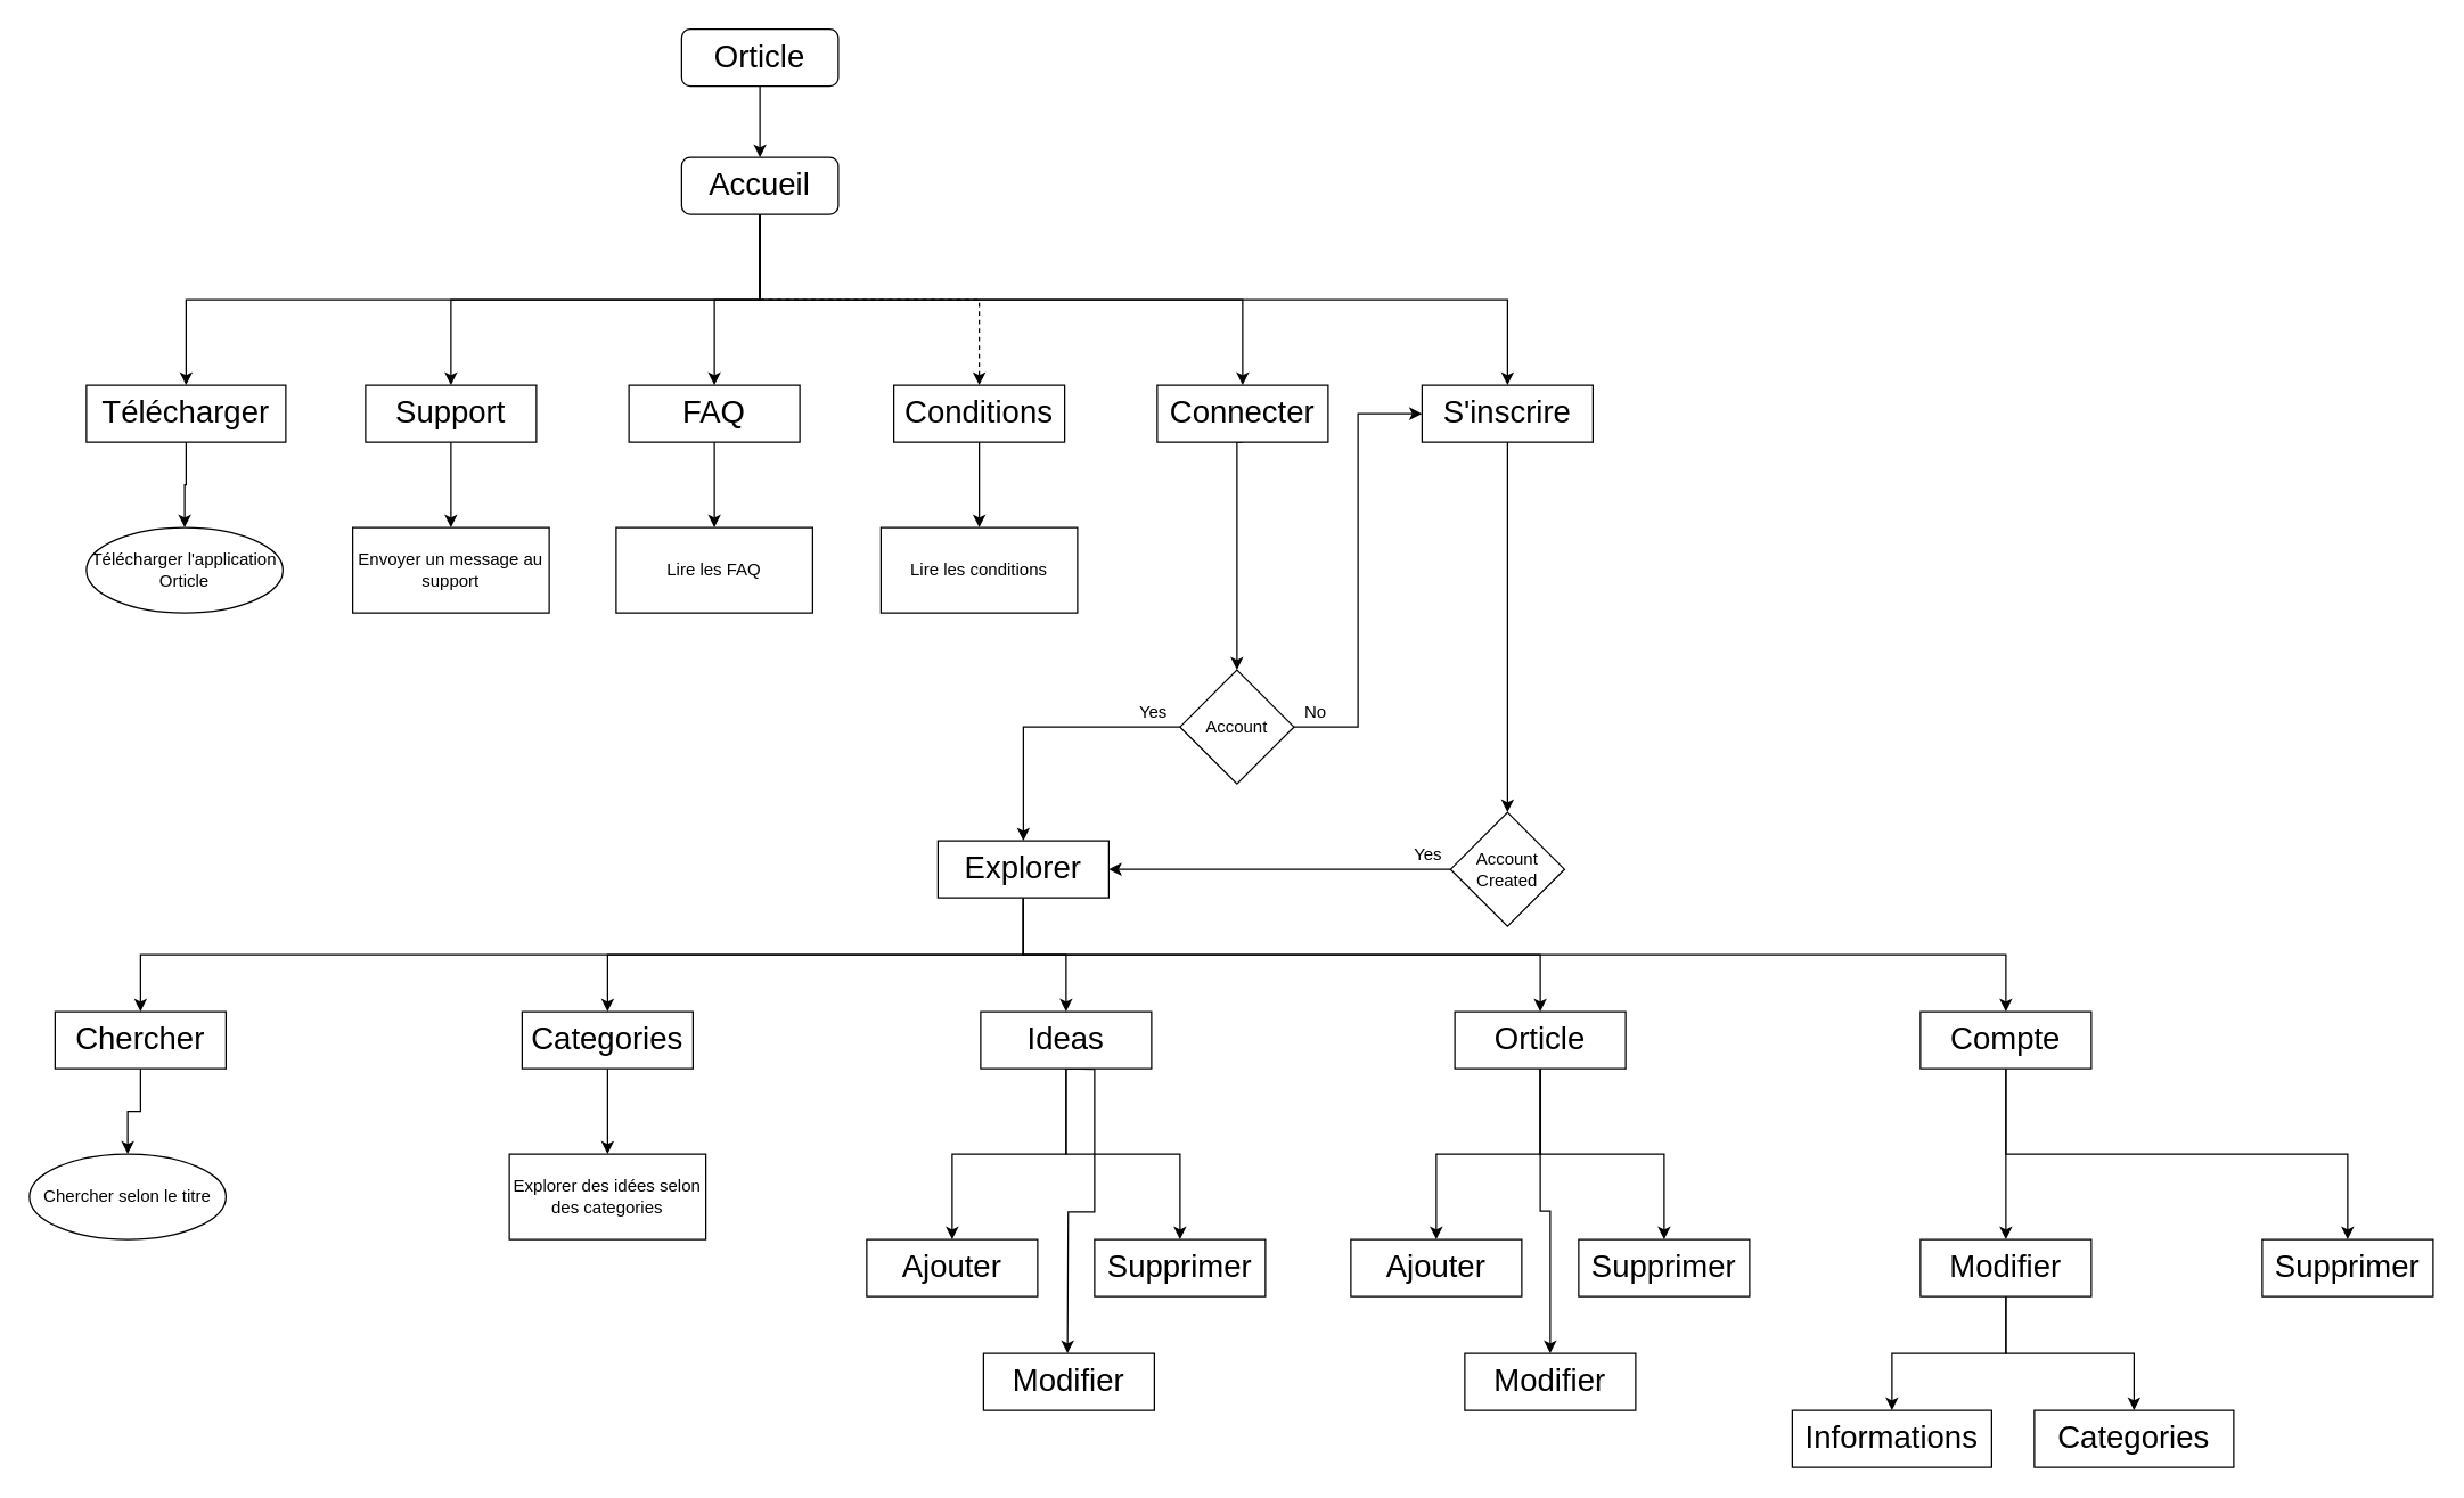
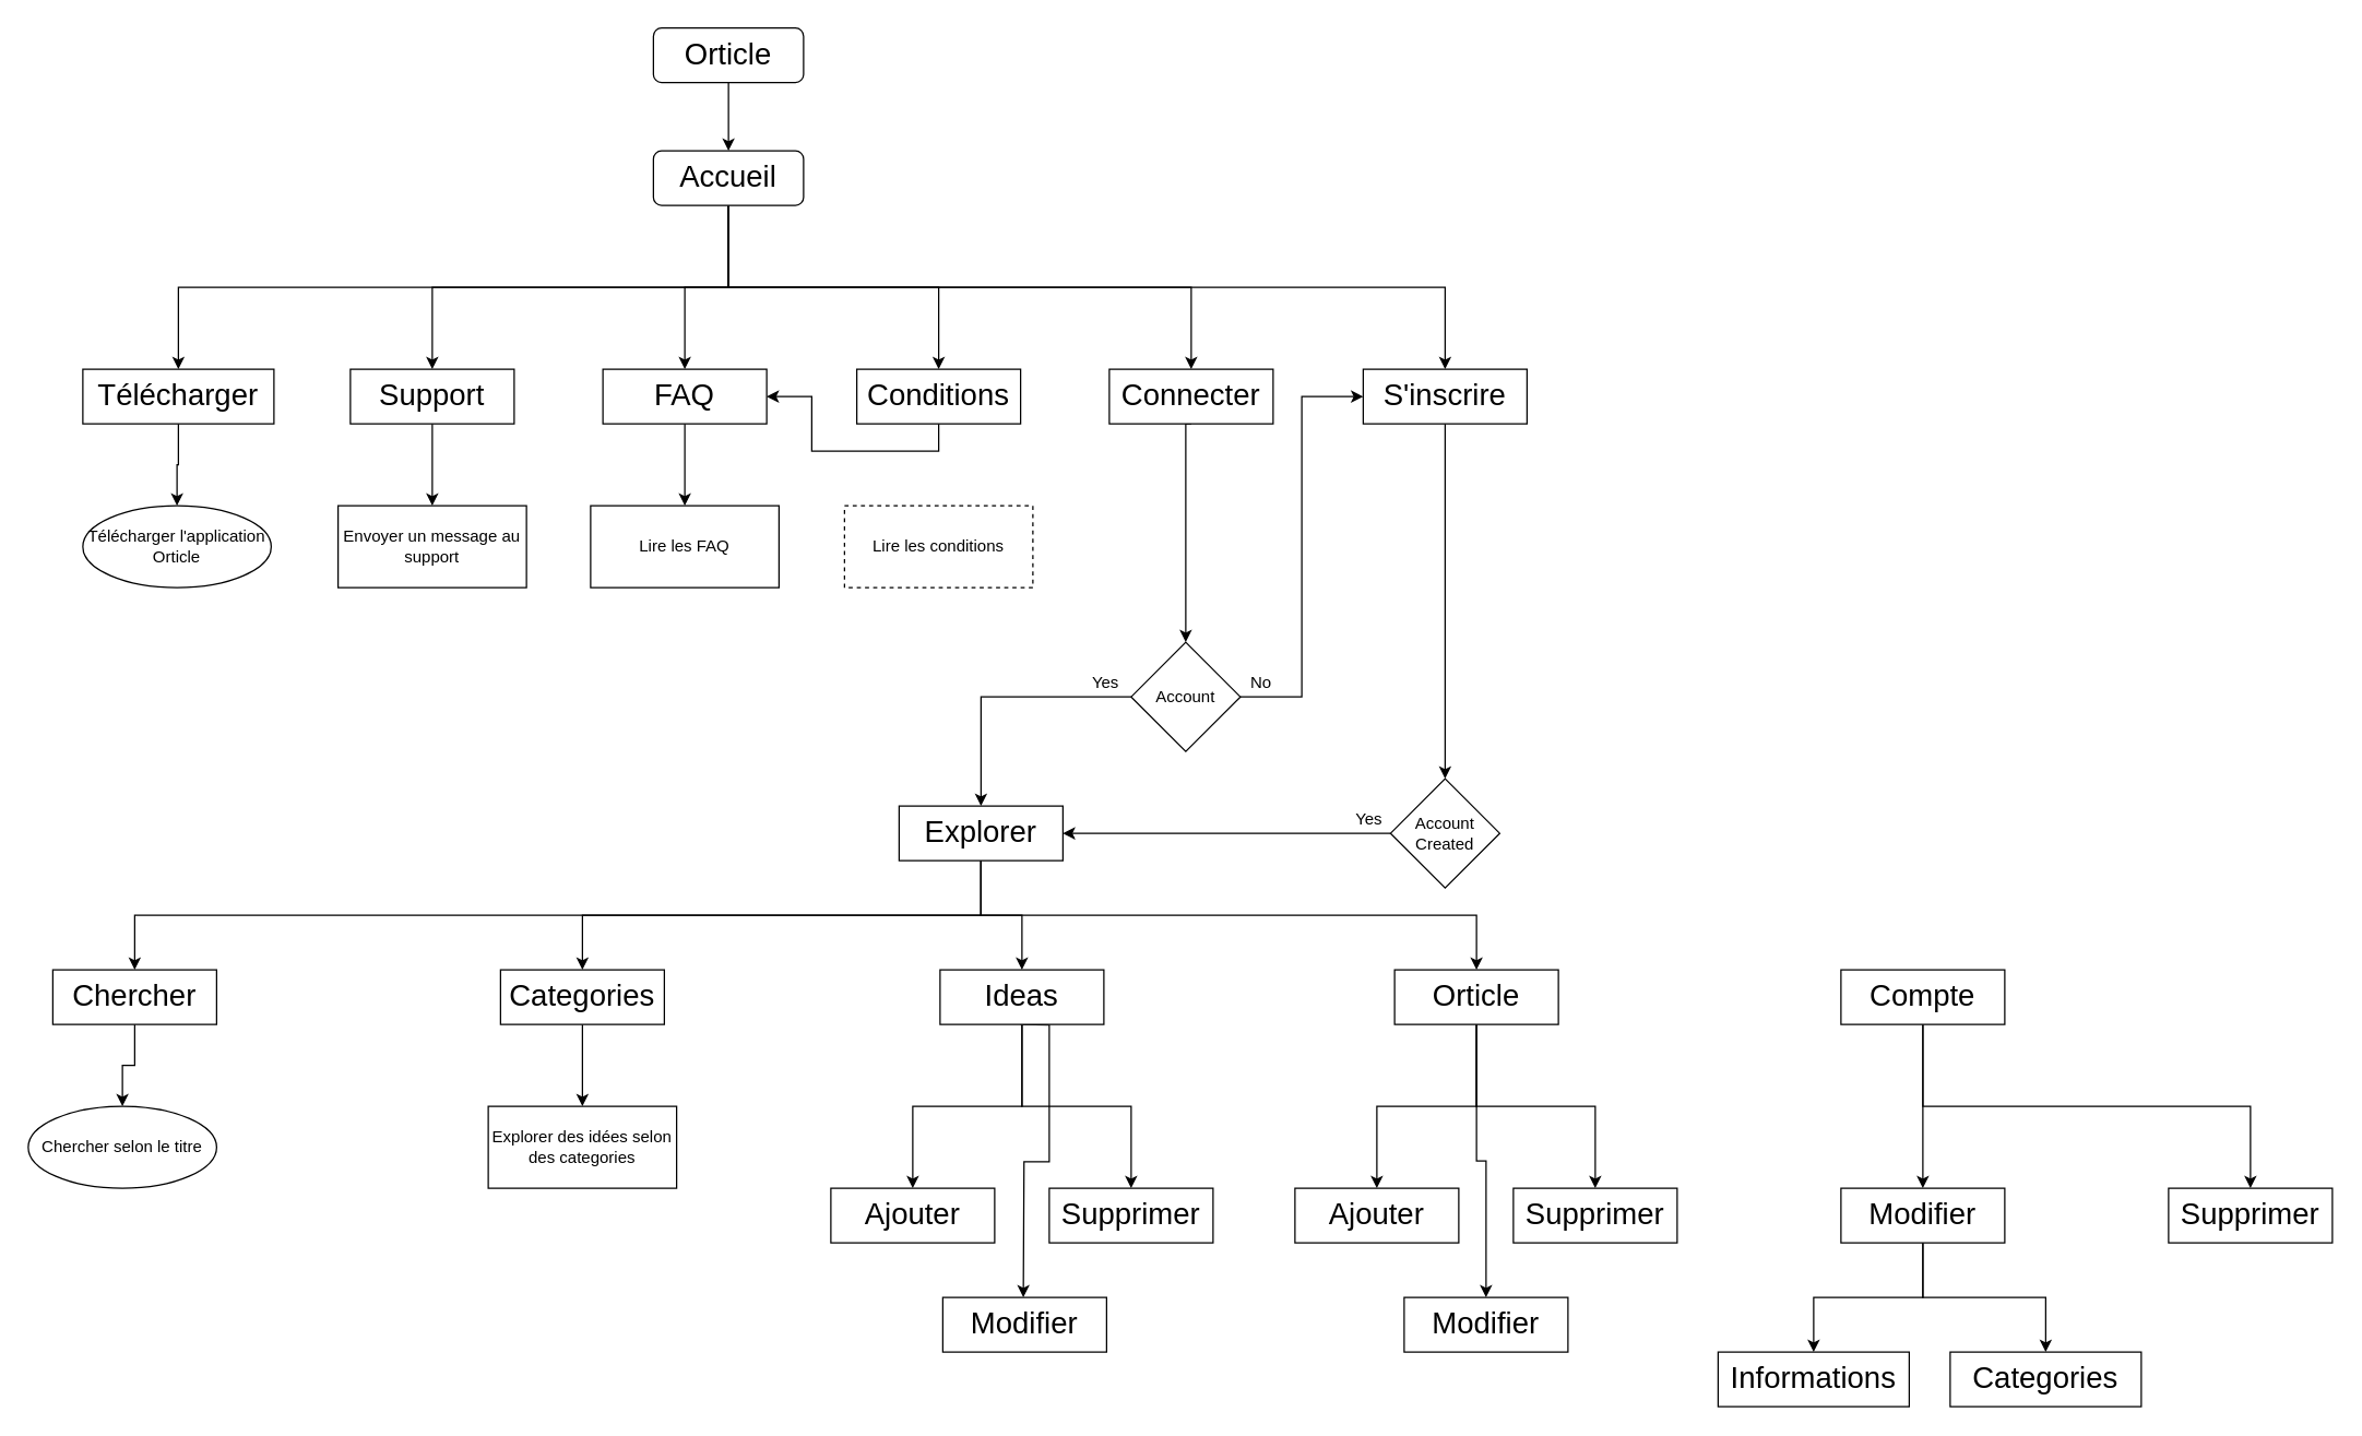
- <mxCell id="5" style="edgeStyle=orthogonalEdgeStyle;rounded=0;orthogonalLoop=1;jettySize=auto;html=1;exitX=0.5;exitY=1;exitDx=0;exitDy=0;entryX=0.5;entryY=0;entryDx=0;entryDy=0;dashed=1;" edge="1" parent="1" source="8" target="20"><mxGeometry relative="1" as="geometry" /></mxCell>
+ <mxCell id="5" style="edgeStyle=orthogonalEdgeStyle;rounded=0;orthogonalLoop=1;jettySize=auto;html=1;exitX=0.5;exitY=1;exitDx=0;exitDy=0;entryX=0.5;entryY=0;entryDx=0;entryDy=0;" edge="1" parent="1" source="8" target="20"><mxGeometry relative="1" as="geometry" /></mxCell>
- <mxCell id="19" style="edgeStyle=orthogonalEdgeStyle;rounded=0;orthogonalLoop=1;jettySize=auto;html=1;exitX=0.5;exitY=1;exitDx=0;exitDy=0;entryX=0.5;entryY=0;entryDx=0;entryDy=0;" edge="1" parent="1" source="20" target="26"><mxGeometry relative="1" as="geometry" /></mxCell>
+ <mxCell id="19" style="edgeStyle=orthogonalEdgeStyle;rounded=0;orthogonalLoop=1;jettySize=auto;html=1;exitX=0.5;exitY=1;exitDx=0;exitDy=0;" edge="1" parent="1" source="20" target="14"><mxGeometry relative="1" as="geometry" /></mxCell>
- <mxCell id="26" value="Lire les conditions" style="rounded=0;whiteSpace=wrap;html=1;" vertex="1" parent="1"><mxGeometry x="618" y="370" width="138" height="60" as="geometry" /></mxCell>
+ <mxCell id="26" value="Lire les conditions" style="rounded=0;whiteSpace=wrap;html=1;dashed=1;" vertex="1" parent="1"><mxGeometry x="618" y="370" width="138" height="60" as="geometry" /></mxCell>
- <mxCell id="34" style="edgeStyle=orthogonalEdgeStyle;rounded=0;orthogonalLoop=1;jettySize=auto;html=1;exitX=0.5;exitY=1;exitDx=0;exitDy=0;entryX=0.5;entryY=0;entryDx=0;entryDy=0;" edge="1" parent="1" source="36" target="43"><mxGeometry relative="1" as="geometry" /></mxCell>
